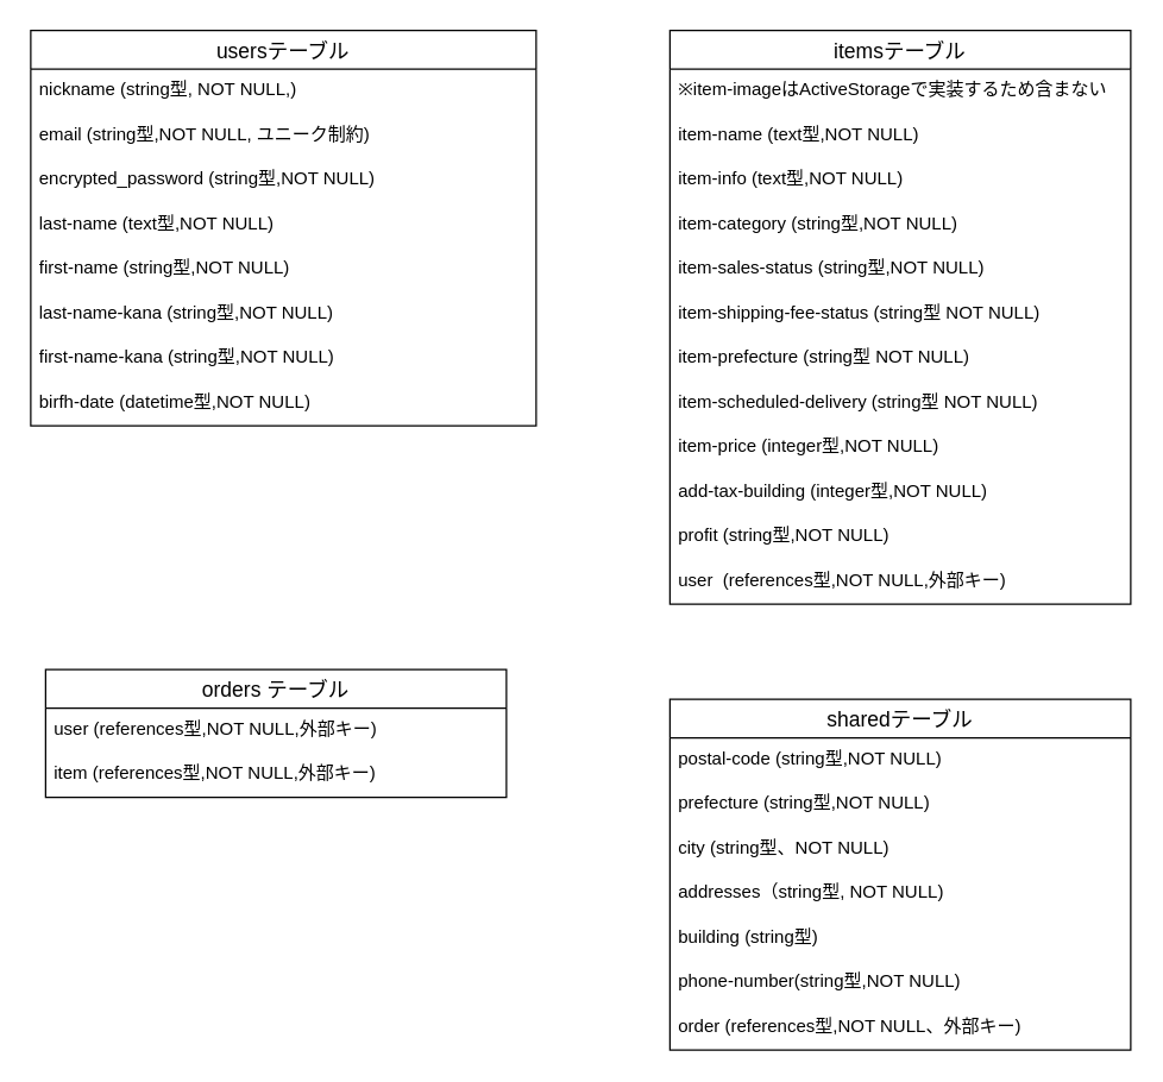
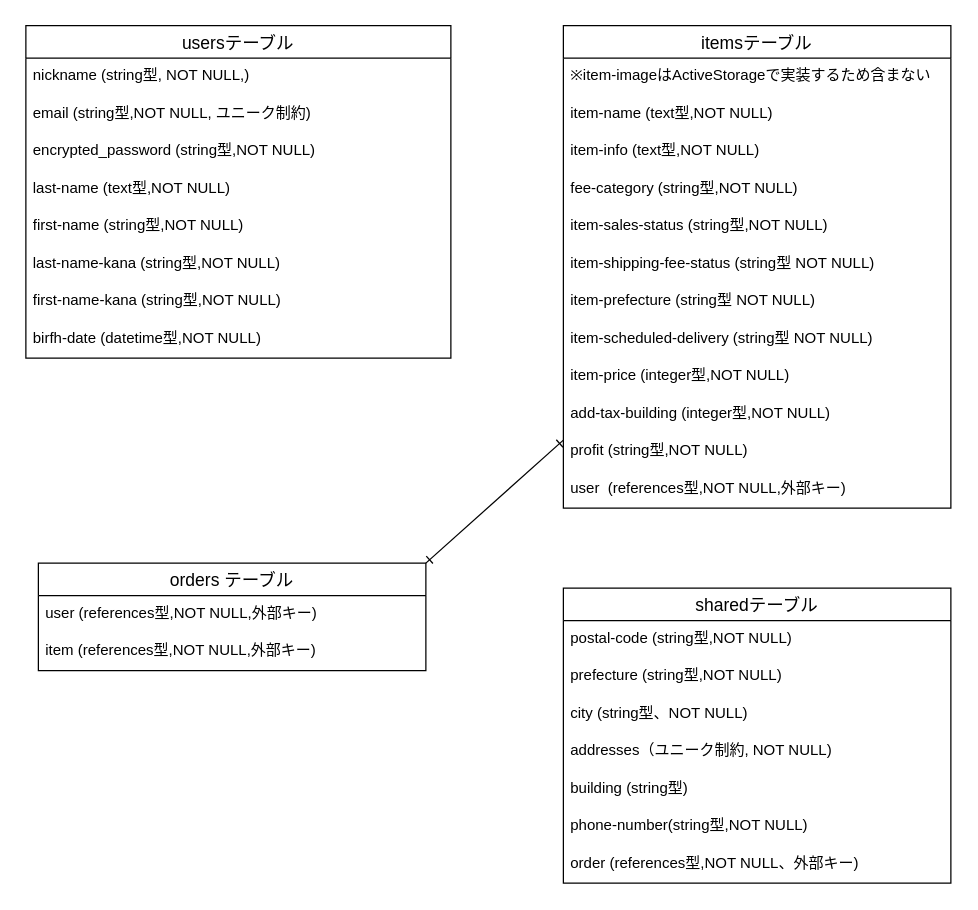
- <mxCell id="19" value="item-category (string型,NOT NULL)" style="text;strokeColor=none;fillColor=none;spacingLeft=4;spacingRight=4;overflow=hidden;rotatable=0;points=[[0,0.5],[1,0.5]];portConstraint=eastwest;fontSize=12;" vertex="1" parent="15"><mxGeometry y="116" width="310" height="30" as="geometry" /></mxCell>
+ <mxCell id="19" value="fee-category (string型,NOT NULL)" style="text;strokeColor=none;fillColor=none;spacingLeft=4;spacingRight=4;overflow=hidden;rotatable=0;points=[[0,0.5],[1,0.5]];portConstraint=eastwest;fontSize=12;" vertex="1" parent="15"><mxGeometry y="116" width="310" height="30" as="geometry" /></mxCell>
+ <mxCell id="14" style="edgeStyle=none;html=1;entryX=1;entryY=0;entryDx=0;entryDy=0;endArrow=ERone;endFill=0;startArrow=ERone;startFill=0;" edge="1" parent="1" source="15" target="11"><mxGeometry relative="1" as="geometry" /></mxCell>
- <mxCell id="32" value="addresses（string型, NOT NULL)" style="text;strokeColor=none;fillColor=none;spacingLeft=4;spacingRight=4;overflow=hidden;rotatable=0;points=[[0,0.5],[1,0.5]];portConstraint=eastwest;fontSize=12;" vertex="1" parent="28"><mxGeometry y="116" width="310" height="30" as="geometry" /></mxCell>
+ <mxCell id="32" value="addresses（ユニーク制約, NOT NULL)" style="text;strokeColor=none;fillColor=none;spacingLeft=4;spacingRight=4;overflow=hidden;rotatable=0;points=[[0,0.5],[1,0.5]];portConstraint=eastwest;fontSize=12;" vertex="1" parent="28"><mxGeometry y="116" width="310" height="30" as="geometry" /></mxCell>
